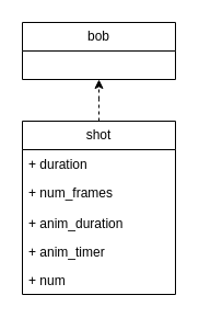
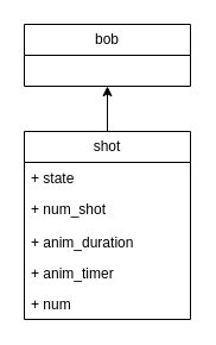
- <mxCell id="3" style="edgeStyle=orthogonalEdgeStyle;rounded=0;orthogonalLoop=1;jettySize=auto;html=1;dashed=1;" edge="1" parent="1" source="4" target="2"><mxGeometry relative="1" as="geometry" /></mxCell>
+ <mxCell id="3" style="edgeStyle=orthogonalEdgeStyle;rounded=0;orthogonalLoop=1;jettySize=auto;html=1;" edge="1" parent="1" source="4" target="2"><mxGeometry relative="1" as="geometry" /></mxCell>
- <mxCell id="5" value="+ duration" style="text;strokeColor=none;fillColor=none;align=left;verticalAlign=top;spacingLeft=4;spacingRight=4;overflow=hidden;rotatable=0;points=[[0,0.5],[1,0.5]];portConstraint=eastwest;whiteSpace=wrap;html=1;" vertex="1" parent="4"><mxGeometry y="26" width="140" height="26" as="geometry" /></mxCell>
+ <mxCell id="5" value="+ state" style="text;strokeColor=none;fillColor=none;align=left;verticalAlign=top;spacingLeft=4;spacingRight=4;overflow=hidden;rotatable=0;points=[[0,0.5],[1,0.5]];portConstraint=eastwest;whiteSpace=wrap;html=1;" vertex="1" parent="4"><mxGeometry y="26" width="140" height="26" as="geometry" /></mxCell>
- <mxCell id="6" value="+ num_frames" style="text;strokeColor=none;fillColor=none;align=left;verticalAlign=top;spacingLeft=4;spacingRight=4;overflow=hidden;rotatable=0;points=[[0,0.5],[1,0.5]];portConstraint=eastwest;whiteSpace=wrap;html=1;" vertex="1" parent="4"><mxGeometry y="52" width="140" height="28" as="geometry" /></mxCell>
+ <mxCell id="6" value="+ num_shot" style="text;strokeColor=none;fillColor=none;align=left;verticalAlign=top;spacingLeft=4;spacingRight=4;overflow=hidden;rotatable=0;points=[[0,0.5],[1,0.5]];portConstraint=eastwest;whiteSpace=wrap;html=1;" vertex="1" parent="4"><mxGeometry y="52" width="140" height="28" as="geometry" /></mxCell>
